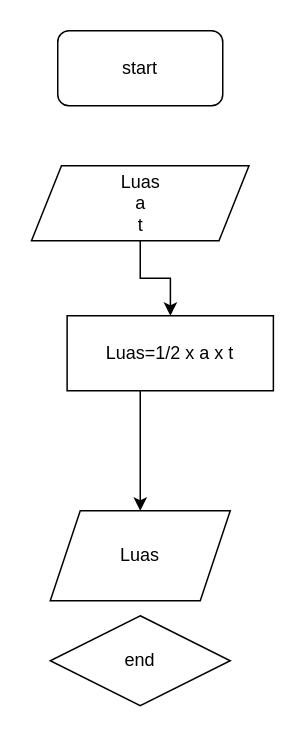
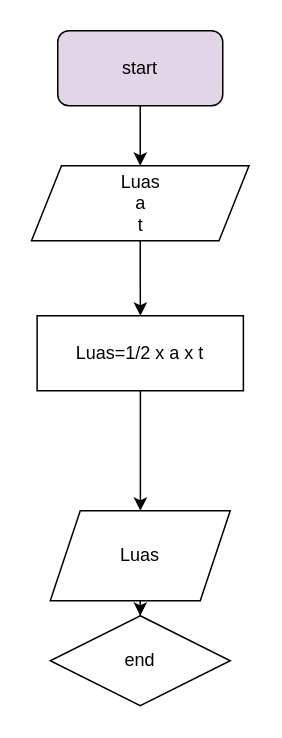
- <mxCell id="3" value="start" style="rounded=1;whiteSpace=wrap;html=1;" vertex="1" parent="1"><mxGeometry x="38" y="20" width="110" height="50" as="geometry" /></mxCell>
+ <mxCell id="3" value="start" style="rounded=1;whiteSpace=wrap;html=1;fillColor=#e1d5e7;" vertex="1" parent="1"><mxGeometry x="38" y="20" width="110" height="50" as="geometry" /></mxCell>
+ <mxCell id="2" value="" style="edgeStyle=orthogonalEdgeStyle;rounded=0;orthogonalLoop=1;jettySize=auto;html=1;" edge="1" parent="1" source="3" target="5"><mxGeometry relative="1" as="geometry" /></mxCell>
- <mxCell id="7" value="Luas=1/2 x a x t" style="rounded=0;whiteSpace=wrap;html=1;" vertex="1" parent="1"><mxGeometry x="44.25" y="210" width="137.5" height="50" as="geometry" /></mxCell>
+ <mxCell id="7" value="Luas=1/2 x a x t" style="rounded=0;whiteSpace=wrap;html=1;" vertex="1" parent="1"><mxGeometry x="24.25" y="210" width="137.5" height="50" as="geometry" /></mxCell>
+ <mxCell id="8" value="" style="edgeStyle=orthogonalEdgeStyle;rounded=0;orthogonalLoop=1;jettySize=auto;html=1;" edge="1" parent="1" source="9" target="10"><mxGeometry relative="1" as="geometry" /></mxCell>
